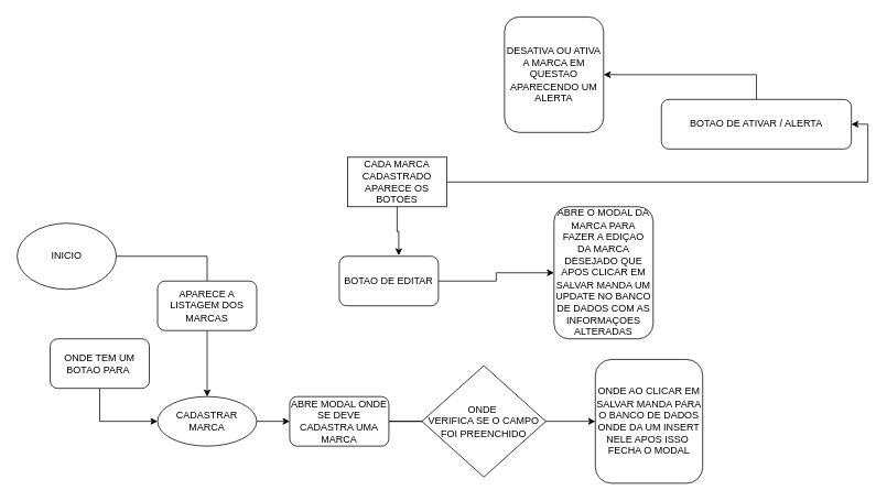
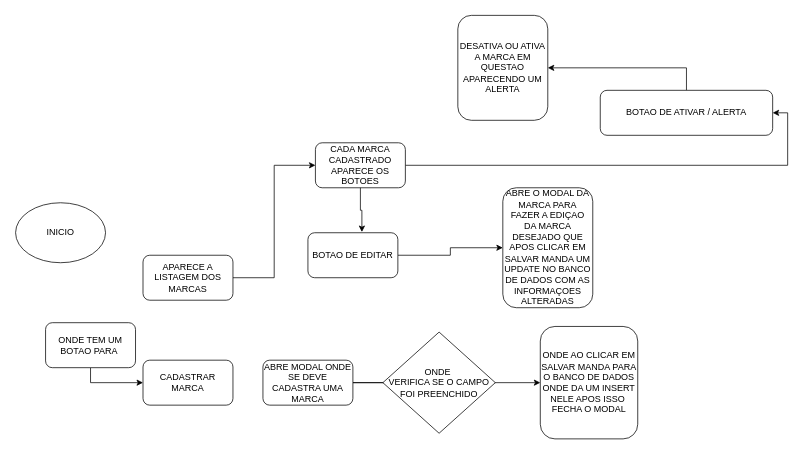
- <mxCell id="13" value="CADA MARCA CADASTRADO APARECE OS BOTOES" style="whiteSpace=wrap;html=1;rounded=0;" vertex="1" parent="1"><mxGeometry x="420" y="190" width="120" height="60" as="geometry" /></mxCell>
+ <mxCell id="13" value="CADA MARCA CADASTRADO APARECE OS BOTOES" style="rounded=1;whiteSpace=wrap;html=1;" vertex="1" parent="1"><mxGeometry x="420" y="190" width="120" height="60" as="geometry" /></mxCell>
+ <mxCell id="18" style="edgeStyle=orthogonalEdgeStyle;rounded=0;orthogonalLoop=1;jettySize=auto;html=1;exitX=1;exitY=0.5;exitDx=0;exitDy=0;entryX=0;entryY=0.5;entryDx=0;entryDy=0;" edge="1" parent="1" source="19" target="13"><mxGeometry relative="1" as="geometry" /></mxCell>
- <mxCell id="2" style="edgeStyle=orthogonalEdgeStyle;rounded=0;orthogonalLoop=1;jettySize=auto;html=1;exitX=1;exitY=0.5;exitDx=0;exitDy=0;" edge="1" parent="1" source="3" target="7"><mxGeometry relative="1" as="geometry" /></mxCell>
- <mxCell id="21" value="ONDE TEM UM BOTAO PARA&amp;nbsp;" style="rounded=1;whiteSpace=wrap;html=1;" vertex="1" parent="1"><mxGeometry x="60" y="410" width="120" height="60" as="geometry" /></mxCell>
+ <mxCell id="21" value="ONDE TEM UM BOTAO PARA&amp;nbsp;" style="rounded=1;whiteSpace=wrap;html=1;" vertex="1" parent="1"><mxGeometry x="60" y="430" width="120" height="60" as="geometry" /></mxCell>
- <mxCell id="7" value="CADASTRAR MARCA" style="ellipse;whiteSpace=wrap;html=1;" vertex="1" parent="1"><mxGeometry x="190" y="480" width="120" height="60" as="geometry" /></mxCell>
+ <mxCell id="7" value="CADASTRAR MARCA" style="rounded=1;whiteSpace=wrap;html=1;" vertex="1" parent="1"><mxGeometry x="190" y="480" width="120" height="60" as="geometry" /></mxCell>
- <mxCell id="6" style="edgeStyle=orthogonalEdgeStyle;rounded=0;orthogonalLoop=1;jettySize=auto;html=1;exitX=1;exitY=0.5;exitDx=0;exitDy=0;" edge="1" parent="1" source="7" target="10"><mxGeometry relative="1" as="geometry" /></mxCell>
